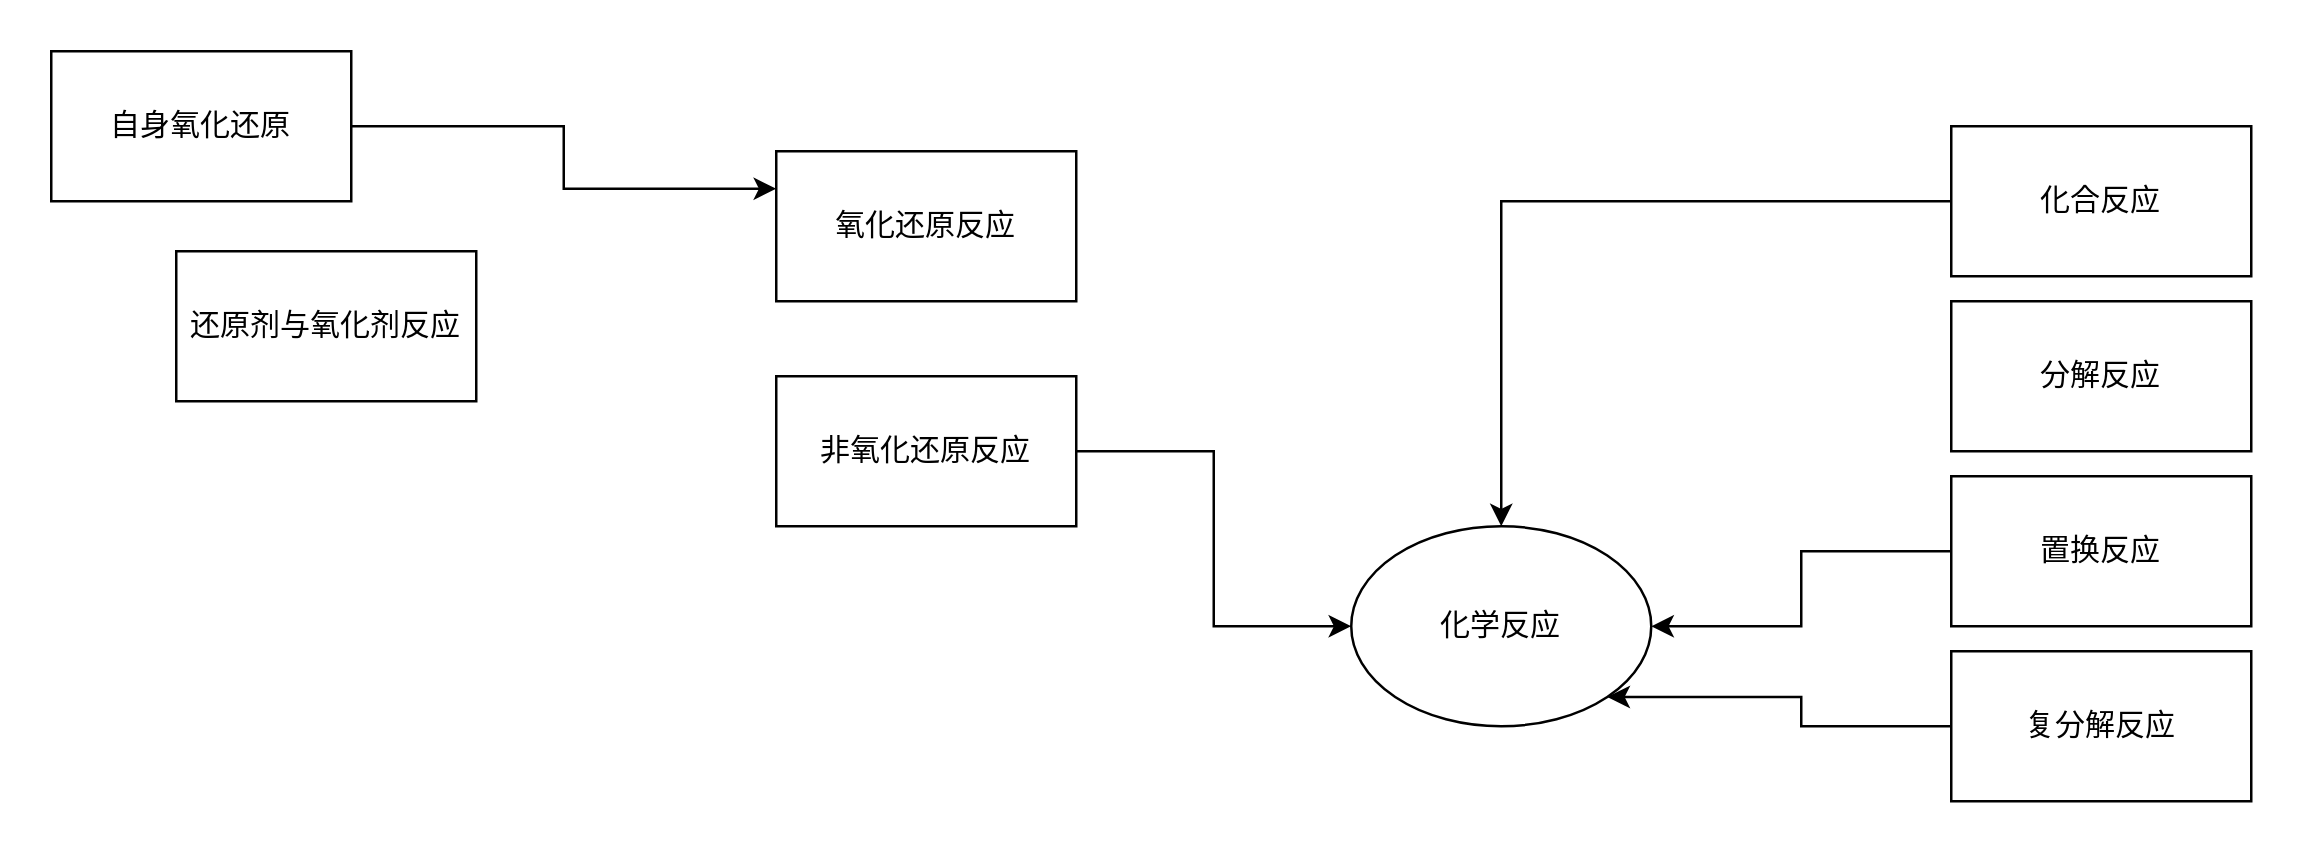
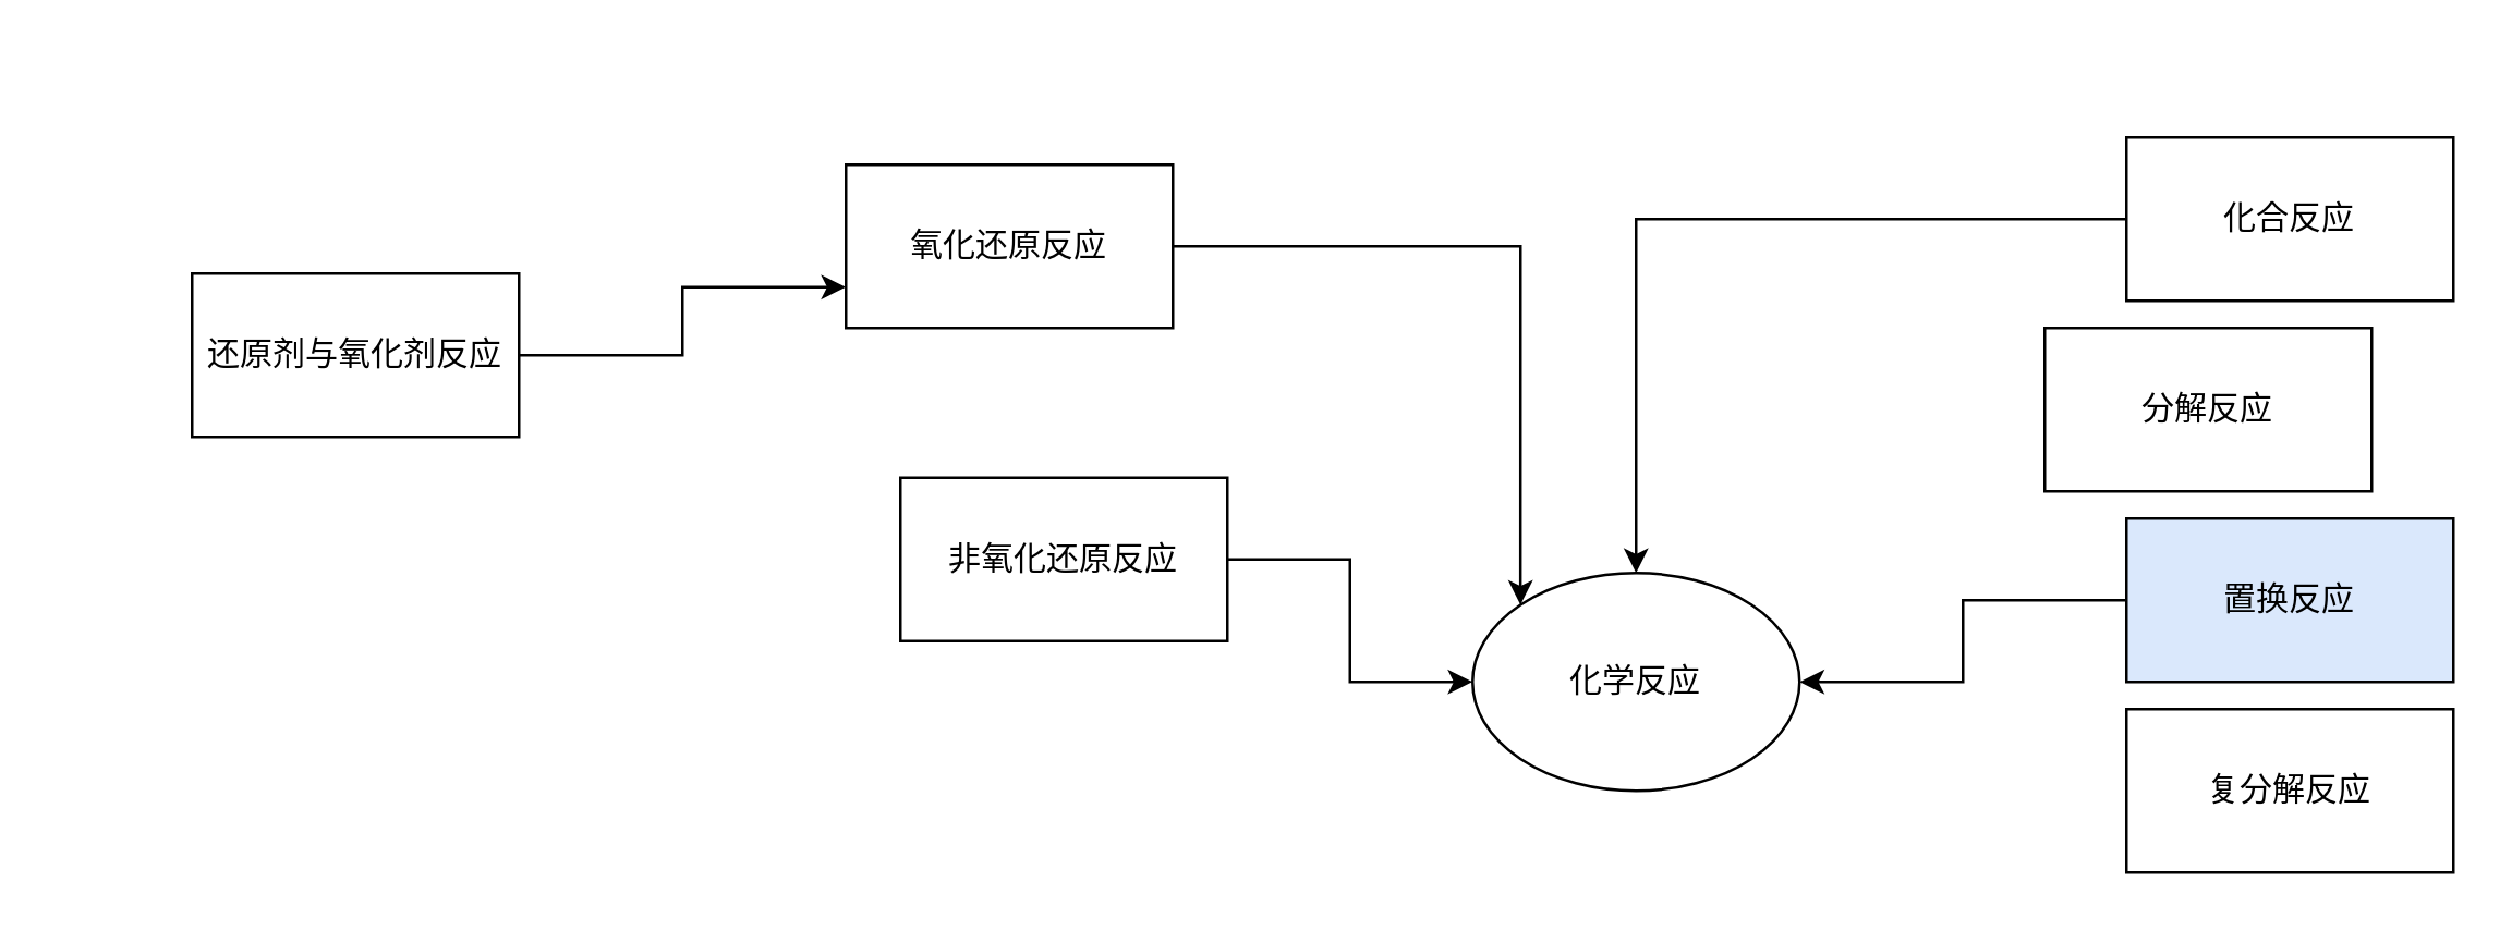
- <mxCell id="15" value="自身氧化还原" style="whiteSpace=wrap;html=1;" vertex="1" parent="1"><mxGeometry x="20" y="20" width="120" height="60" as="geometry" /></mxCell>
- <mxCell id="14" style="edgeStyle=orthogonalEdgeStyle;rounded=0;orthogonalLoop=1;jettySize=auto;html=1;entryX=0;entryY=0.25;entryDx=0;entryDy=0;" edge="1" parent="1" source="15" target="11"><mxGeometry relative="1" as="geometry" /></mxCell>
+ <mxCell id="10" style="edgeStyle=orthogonalEdgeStyle;rounded=0;orthogonalLoop=1;jettySize=auto;html=1;entryX=0;entryY=0;entryDx=0;entryDy=0;" edge="1" parent="1" source="11" target="2"><mxGeometry relative="1" as="geometry" /></mxCell>
+ <mxCell id="16" style="edgeStyle=orthogonalEdgeStyle;rounded=0;orthogonalLoop=1;jettySize=auto;html=1;entryX=0;entryY=0.75;entryDx=0;entryDy=0;" edge="1" parent="1" source="17" target="11"><mxGeometry relative="1" as="geometry" /></mxCell>
- <mxCell id="5" value="分解反应" style="whiteSpace=wrap;html=1;" vertex="1" parent="1"><mxGeometry x="780" y="120" width="120" height="60" as="geometry" /></mxCell>
+ <mxCell id="5" value="分解反应" style="whiteSpace=wrap;html=1;" vertex="1" parent="1"><mxGeometry x="750" y="120" width="120" height="60" as="geometry" /></mxCell>
- <mxCell id="13" value="非氧化还原反应" style="whiteSpace=wrap;html=1;" vertex="1" parent="1"><mxGeometry x="310" y="150" width="120" height="60" as="geometry" /></mxCell>
+ <mxCell id="13" value="非氧化还原反应" style="whiteSpace=wrap;html=1;" vertex="1" parent="1"><mxGeometry x="330" y="175" width="120" height="60" as="geometry" /></mxCell>
- <mxCell id="7" value="置换反应" style="whiteSpace=wrap;html=1;" vertex="1" parent="1"><mxGeometry x="780" y="190" width="120" height="60" as="geometry" /></mxCell>
+ <mxCell id="7" value="置换反应" style="whiteSpace=wrap;html=1;fillColor=#dae8fc;" vertex="1" parent="1"><mxGeometry x="780" y="190" width="120" height="60" as="geometry" /></mxCell>
- <mxCell id="8" style="edgeStyle=orthogonalEdgeStyle;rounded=0;orthogonalLoop=1;jettySize=auto;html=1;entryX=1;entryY=1;entryDx=0;entryDy=0;" edge="1" parent="1" source="9" target="2"><mxGeometry relative="1" as="geometry" /></mxCell>
